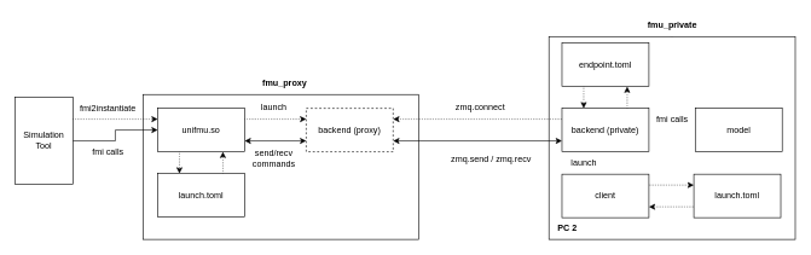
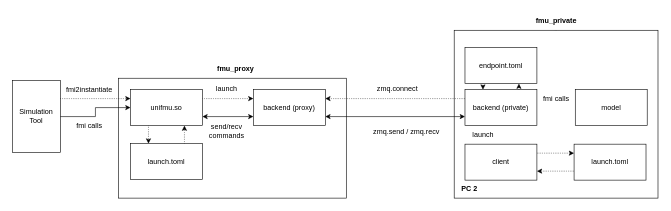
- <mxCell id="36" value="endpoint.toml" style="rounded=0;whiteSpace=wrap;html=1;" parent="1" vertex="1"><mxGeometry x="775" y="59" width="120" height="60" as="geometry" /></mxCell>
+ <mxCell id="36" value="endpoint.toml" style="rounded=0;whiteSpace=wrap;html=1;" parent="1" vertex="1"><mxGeometry x="775" y="79" width="120" height="60" as="geometry" /></mxCell>
- <mxCell id="13" value="backend (proxy)" style="rounded=0;whiteSpace=wrap;html=1;dashed=1;" parent="1" vertex="1"><mxGeometry x="422" y="149" width="120" height="60" as="geometry" /></mxCell>
+ <mxCell id="13" value="backend (proxy)" style="rounded=0;whiteSpace=wrap;html=1;" parent="1" vertex="1"><mxGeometry x="422" y="149" width="120" height="60" as="geometry" /></mxCell>
